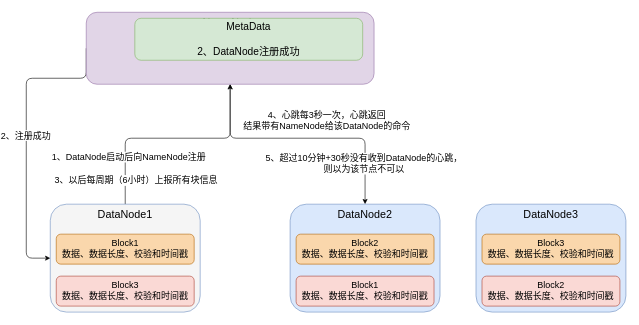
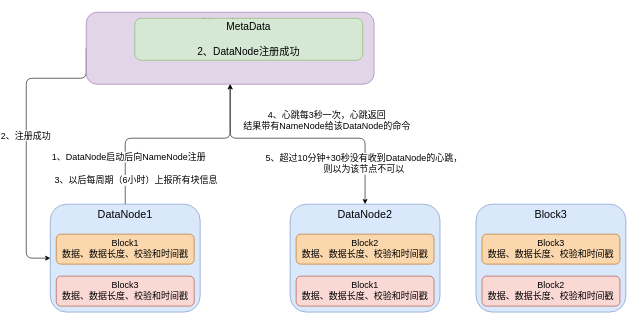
- <mxCell id="8" value="DataNode1" style="rounded=1;whiteSpace=wrap;html=1;fillColor=#f5f5f5;strokeColor=#6c8ebf;fontSize=18;align=center;verticalAlign=top;" vertex="1" parent="1"><mxGeometry x="60" y="340" width="250" height="180" as="geometry" /></mxCell>
+ <mxCell id="8" value="DataNode1" style="rounded=1;whiteSpace=wrap;html=1;fillColor=#dae8fc;strokeColor=#6c8ebf;fontSize=18;align=center;verticalAlign=top;" vertex="1" parent="1"><mxGeometry x="60" y="340" width="250" height="180" as="geometry" /></mxCell>
- <mxCell id="17" value="DataNode3" style="rounded=1;whiteSpace=wrap;html=1;fillColor=#dae8fc;strokeColor=#6c8ebf;fontSize=18;align=center;verticalAlign=top;" vertex="1" parent="1"><mxGeometry x="770" y="340" width="250" height="180" as="geometry" /></mxCell>
+ <mxCell id="17" value="Block3" style="rounded=1;whiteSpace=wrap;html=1;fillColor=#dae8fc;strokeColor=#6c8ebf;fontSize=18;align=center;verticalAlign=top;" vertex="1" parent="1"><mxGeometry x="770" y="340" width="250" height="180" as="geometry" /></mxCell>
